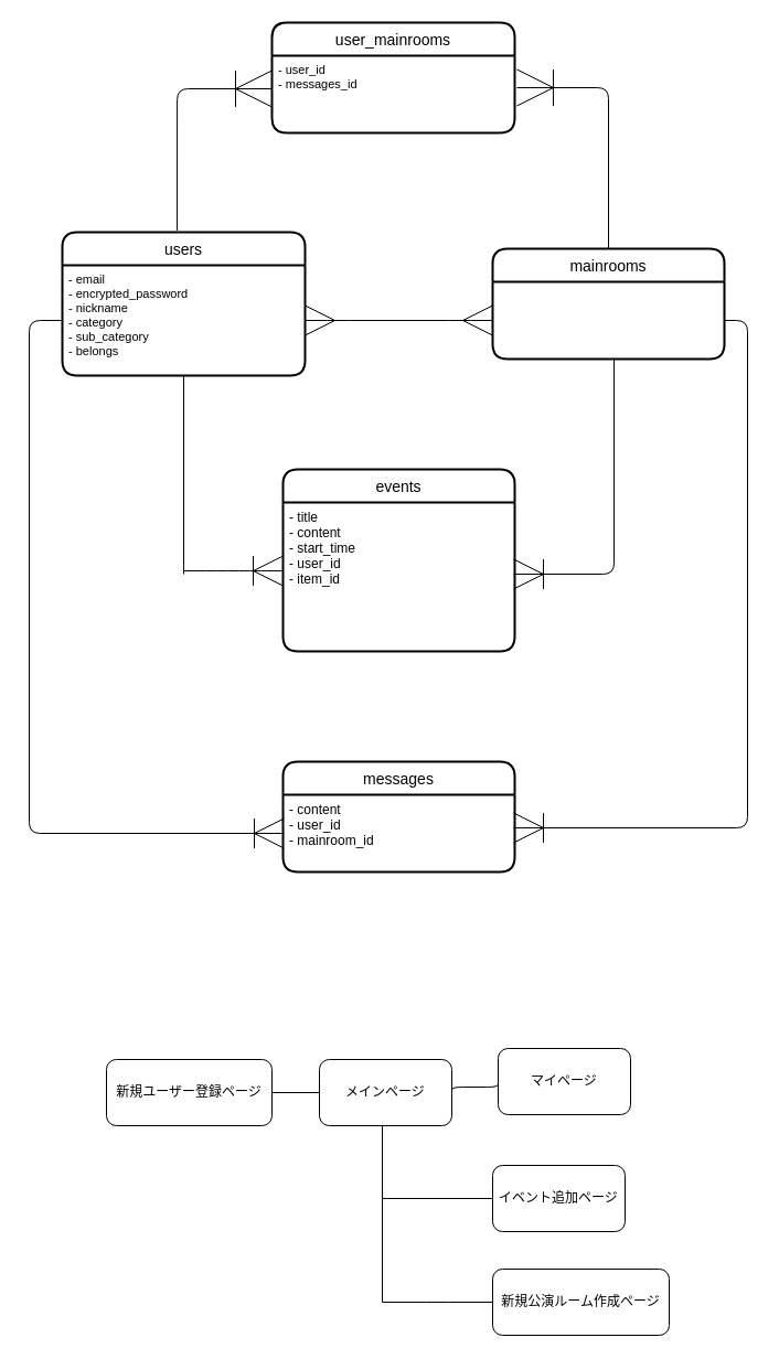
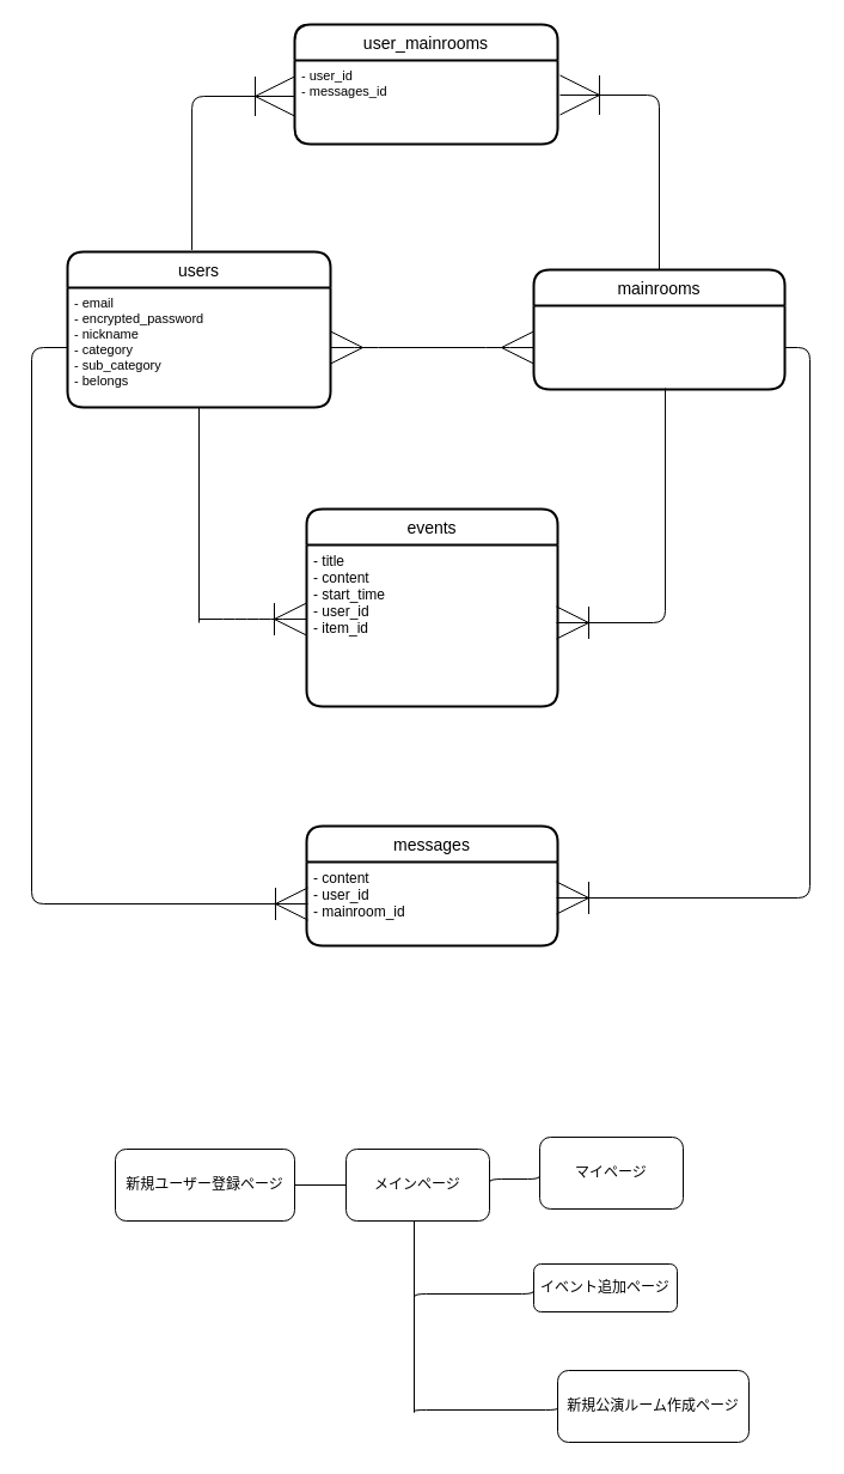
- <mxCell id="26" value="イベント追加ページ" style="rounded=1;whiteSpace=wrap;html=1;" vertex="1" parent="1"><mxGeometry x="440" y="1056" width="120" height="60" as="geometry" /></mxCell>
+ <mxCell id="26" value="イベント追加ページ" style="rounded=1;whiteSpace=wrap;html=1;" vertex="1" parent="1"><mxGeometry x="440" y="1056" width="120" height="40" as="geometry" /></mxCell>
- <mxCell id="28" value="新規公演ルーム作成ページ" style="rounded=1;whiteSpace=wrap;html=1;" vertex="1" parent="1"><mxGeometry x="440" y="1150" width="160" height="60" as="geometry" /></mxCell>
+ <mxCell id="28" value="新規公演ルーム作成ページ" style="rounded=1;whiteSpace=wrap;html=1;" vertex="1" parent="1"><mxGeometry x="460" y="1145" width="160" height="60" as="geometry" /></mxCell>
